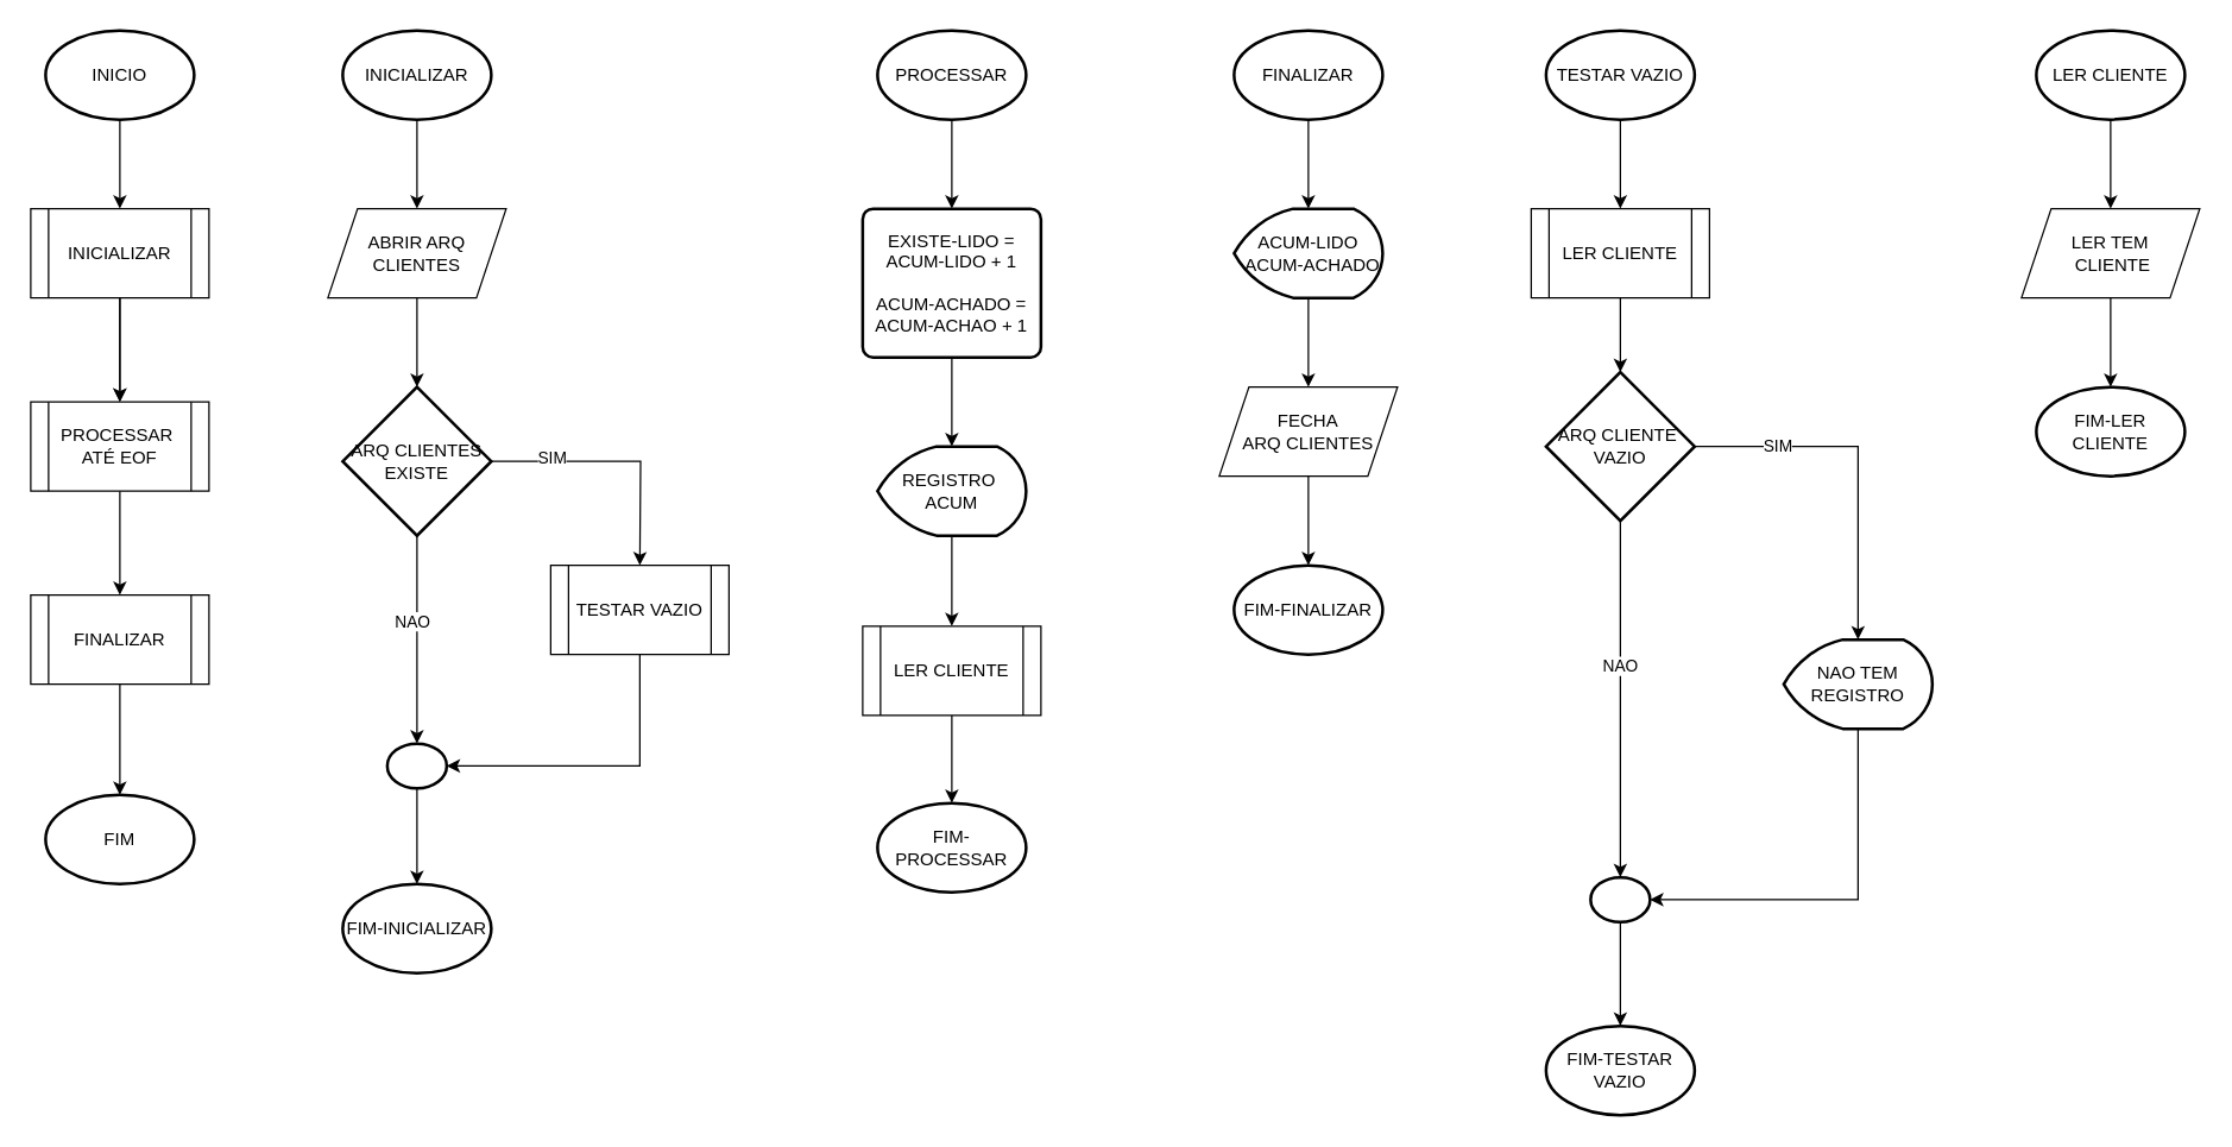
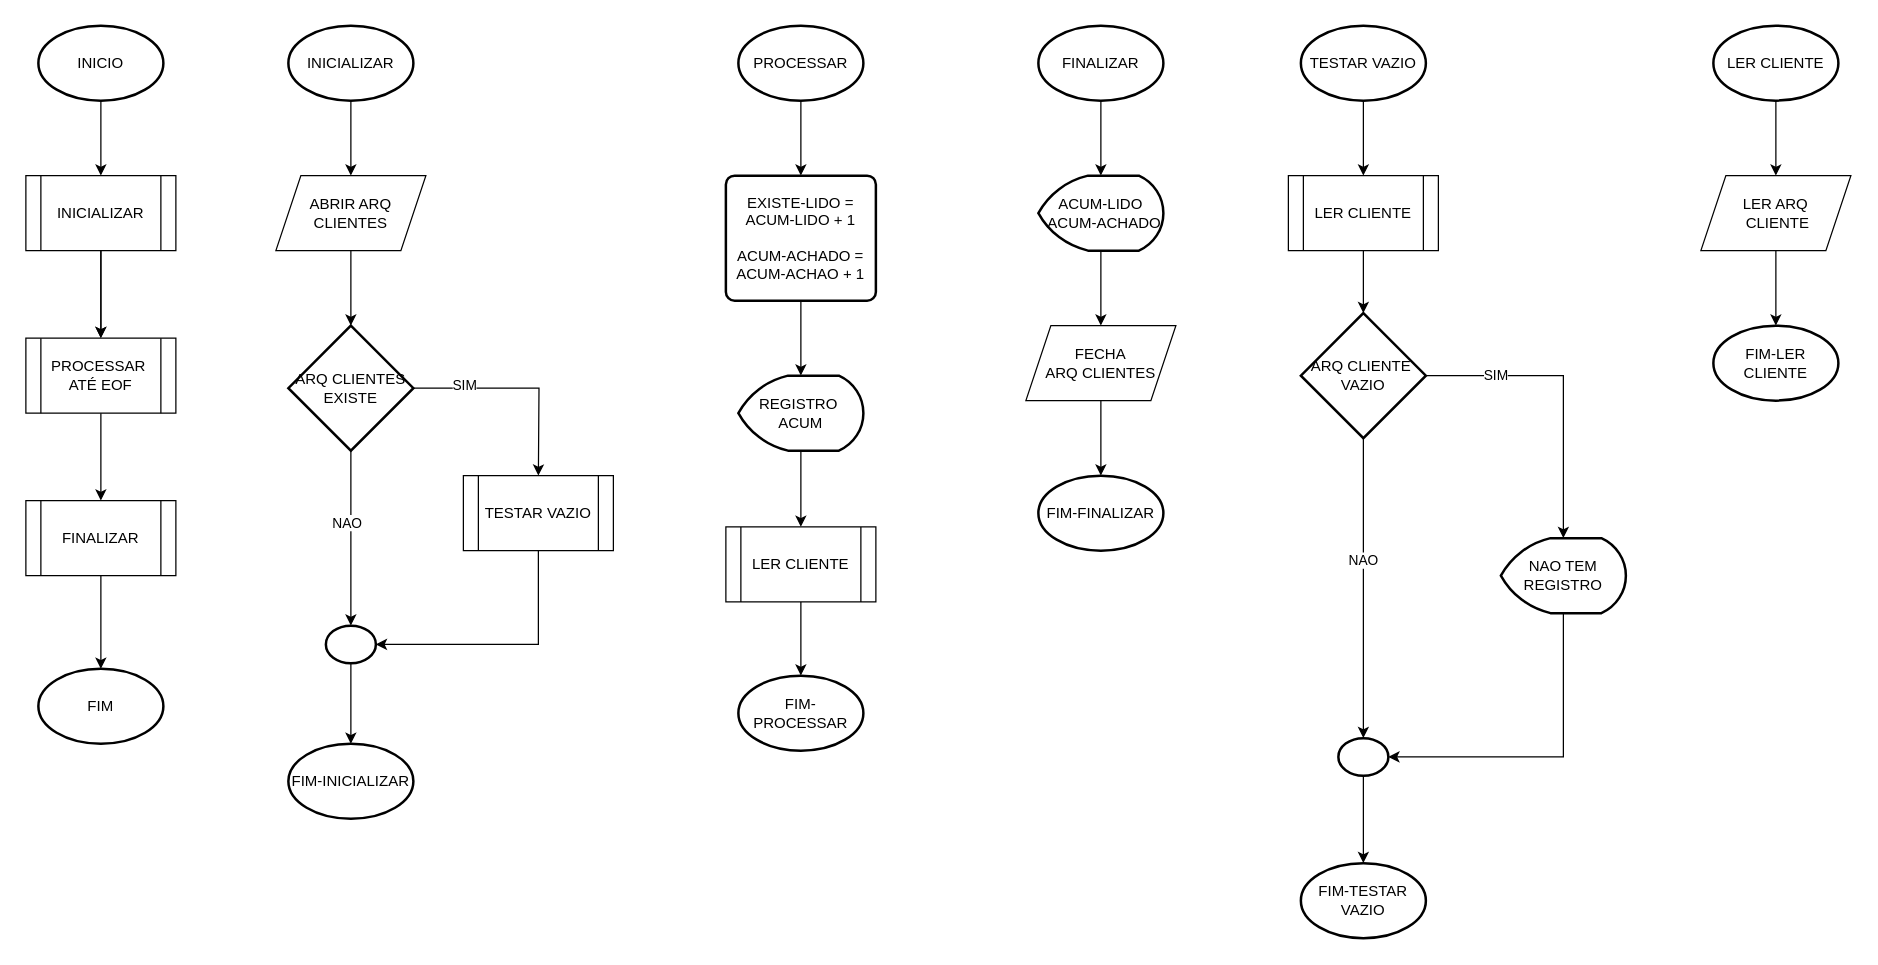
- <mxCell id="59" value="LER TEM&lt;div&gt;&amp;nbsp;CLIENTE&lt;/div&gt;" style="shape=parallelogram;perimeter=parallelogramPerimeter;whiteSpace=wrap;html=1;fixedSize=1;" parent="1" vertex="1"><mxGeometry x="1360" y="140" width="120" height="60" as="geometry" /></mxCell>
+ <mxCell id="59" value="LER ARQ&lt;div&gt;&amp;nbsp;CLIENTE&lt;/div&gt;" style="shape=parallelogram;perimeter=parallelogramPerimeter;whiteSpace=wrap;html=1;fixedSize=1;" parent="1" vertex="1"><mxGeometry x="1360" y="140" width="120" height="60" as="geometry" /></mxCell>
